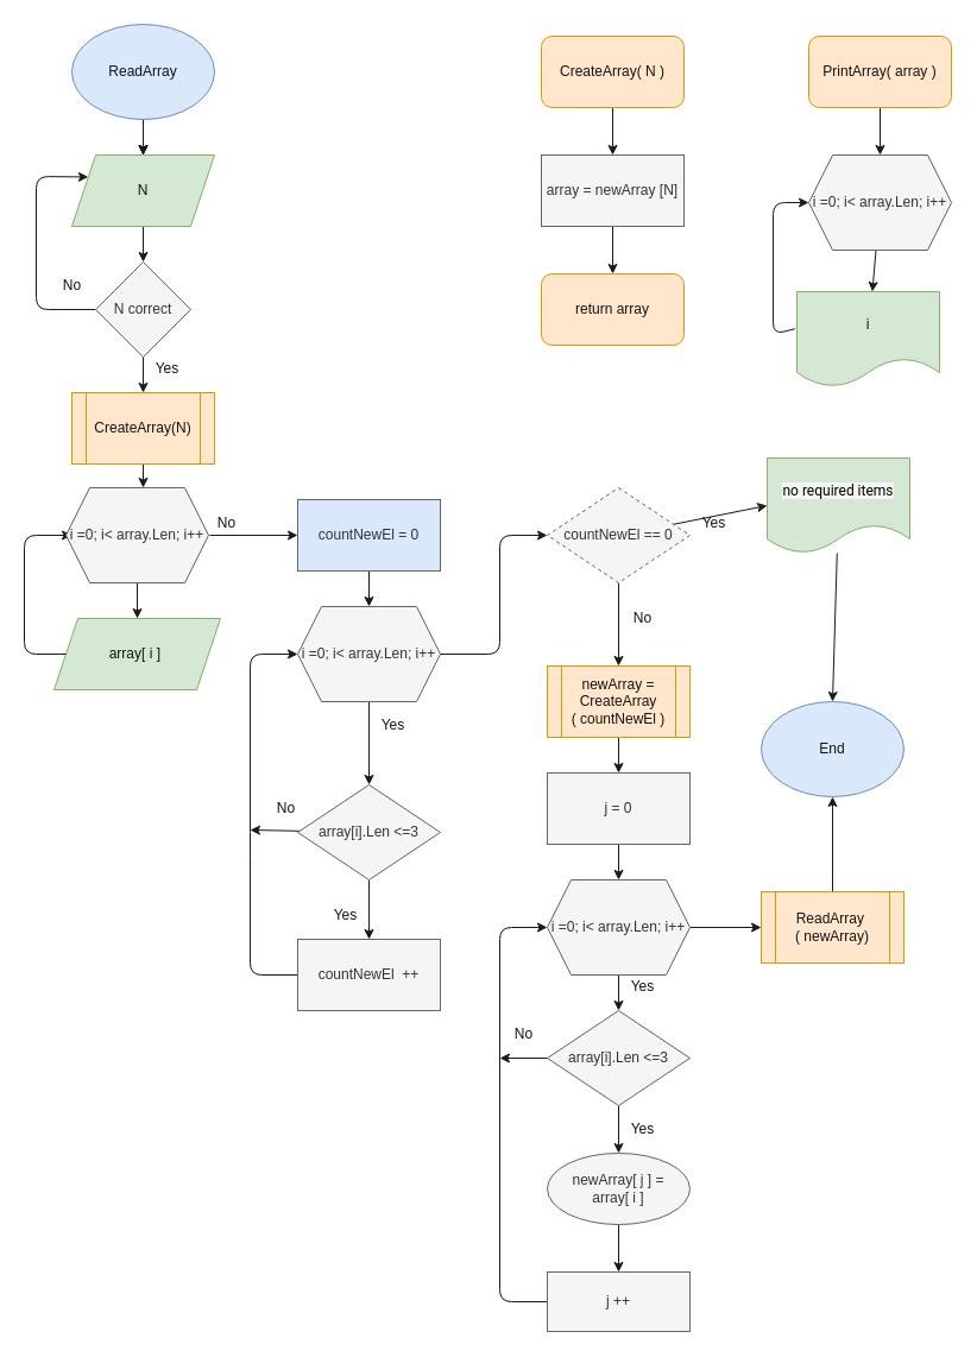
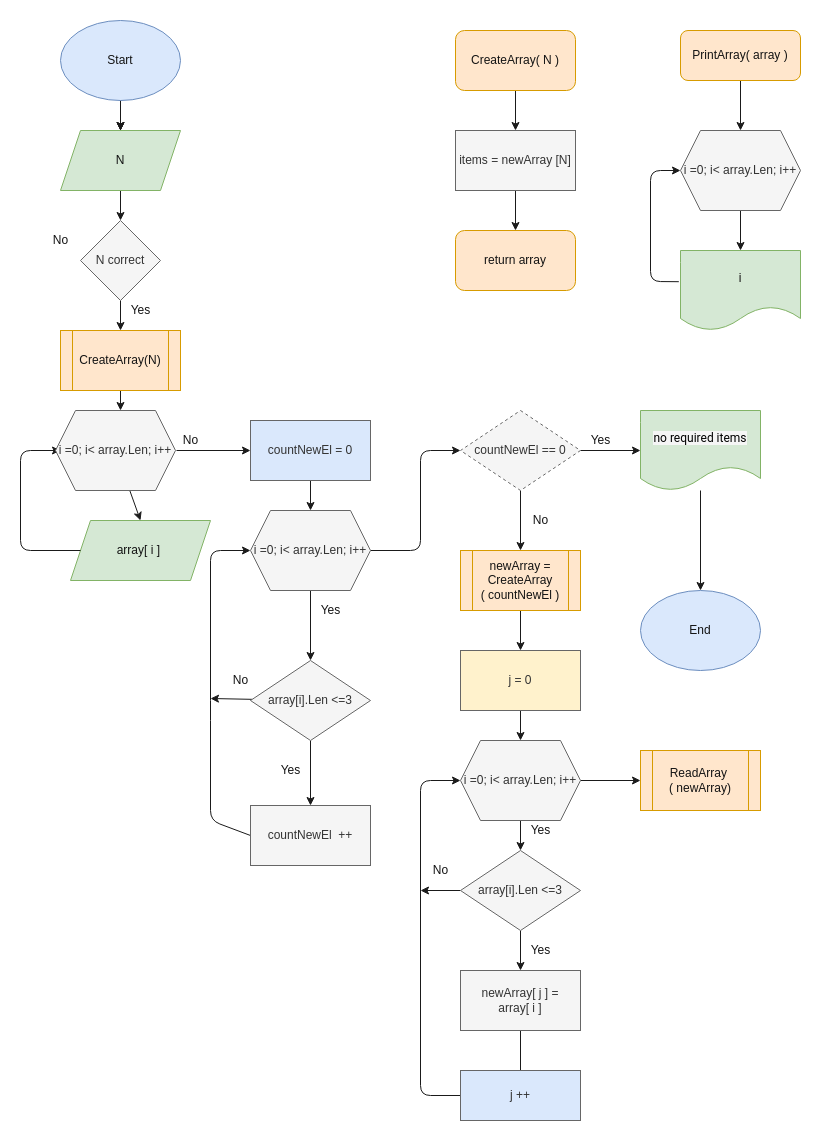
- <mxCell id="5" value="&lt;font color=&quot;#141414&quot;&gt;ReadArray&lt;/font&gt;" style="ellipse;whiteSpace=wrap;html=1;fillColor=#dae8fc;strokeColor=#6c8ebf;" parent="1" vertex="1"><mxGeometry x="60" y="20" width="120" height="80" as="geometry" /></mxCell>
+ <mxCell id="5" value="&lt;font color=&quot;#141414&quot;&gt;Start&lt;/font&gt;" style="ellipse;whiteSpace=wrap;html=1;fillColor=#dae8fc;strokeColor=#6c8ebf;" parent="1" vertex="1"><mxGeometry x="60" y="20" width="120" height="80" as="geometry" /></mxCell>
- <mxCell id="41" value="&lt;font color=&quot;#141414&quot;&gt;PrintArray( array )&lt;/font&gt;" style="rounded=1;whiteSpace=wrap;html=1;fillColor=#ffe6cc;strokeColor=#d79b00;" parent="1" vertex="1"><mxGeometry x="680" y="30" width="120" height="60" as="geometry" /></mxCell>
+ <mxCell id="41" value="&lt;font color=&quot;#141414&quot;&gt;PrintArray( array )&lt;/font&gt;" style="rounded=1;whiteSpace=wrap;html=1;fillColor=#ffe6cc;strokeColor=#d79b00;" parent="1" vertex="1"><mxGeometry x="680" y="30" width="120" height="50" as="geometry" /></mxCell>
- <mxCell id="11" value="array = newArray [N]" style="rounded=0;whiteSpace=wrap;html=1;fontColor=#333333;fillColor=#f5f5f5;strokeColor=#666666;" parent="1" vertex="1"><mxGeometry x="455" y="130" width="120" height="60" as="geometry" /></mxCell>
+ <mxCell id="11" value="items = newArray [N]" style="rounded=0;whiteSpace=wrap;html=1;fontColor=#333333;fillColor=#f5f5f5;strokeColor=#666666;" parent="1" vertex="1"><mxGeometry x="455" y="130" width="120" height="60" as="geometry" /></mxCell>
- <mxCell id="65" style="edgeStyle=none;html=1;exitX=0;exitY=0.5;exitDx=0;exitDy=0;entryX=0;entryY=0.25;entryDx=0;entryDy=0;fontSize=12;fontColor=#141414;strokeColor=#1A1A1A;" edge="1" parent="1" source="67" target="7"><mxGeometry relative="1" as="geometry"><Array as="points"><mxPoint x="30" y="260" /><mxPoint x="30" y="148" /></Array></mxGeometry></mxCell>
- <mxCell id="45" value="&lt;font color=&quot;#141414&quot;&gt;i&lt;/font&gt;" style="shape=document;whiteSpace=wrap;html=1;boundedLbl=1;fillColor=#d5e8d4;strokeColor=#82b366;" parent="1" vertex="1"><mxGeometry x="670" y="245" width="120" height="80" as="geometry" /></mxCell>
+ <mxCell id="45" value="&lt;font color=&quot;#141414&quot;&gt;i&lt;/font&gt;" style="shape=document;whiteSpace=wrap;html=1;boundedLbl=1;fillColor=#d5e8d4;strokeColor=#82b366;" parent="1" vertex="1"><mxGeometry x="680" y="250" width="120" height="80" as="geometry" /></mxCell>
- <mxCell id="63" value="&lt;span style=&quot;color: rgb(0 , 0 , 0) ; font-family: &amp;#34;roboto&amp;#34; , &amp;#34;robotodraft&amp;#34; , &amp;#34;helvetica&amp;#34; , &amp;#34;arial&amp;#34; , sans-serif ; background-color: rgb(245 , 245 , 245)&quot;&gt;&lt;font style=&quot;font-size: 12px&quot;&gt;no required items&lt;/font&gt;&lt;/span&gt;" style="shape=document;whiteSpace=wrap;html=1;boundedLbl=1;fillColor=#d5e8d4;strokeColor=#82b366;" vertex="1" parent="1"><mxGeometry x="645" y="385" width="120" height="80" as="geometry" /></mxCell>
+ <mxCell id="63" value="&lt;span style=&quot;color: rgb(0 , 0 , 0) ; font-family: &amp;#34;roboto&amp;#34; , &amp;#34;robotodraft&amp;#34; , &amp;#34;helvetica&amp;#34; , &amp;#34;arial&amp;#34; , sans-serif ; background-color: rgb(245 , 245 , 245)&quot;&gt;&lt;font style=&quot;font-size: 12px&quot;&gt;no required items&lt;/font&gt;&lt;/span&gt;" style="shape=document;whiteSpace=wrap;html=1;boundedLbl=1;fillColor=#d5e8d4;strokeColor=#82b366;" vertex="1" parent="1"><mxGeometry x="640" y="410" width="120" height="80" as="geometry" /></mxCell>
- <mxCell id="16" value="&lt;font color=&quot;#141414&quot;&gt;array[ i ]&amp;nbsp;&lt;br&gt;&lt;/font&gt;" style="shape=parallelogram;perimeter=parallelogramPerimeter;whiteSpace=wrap;html=1;fixedSize=1;fillColor=#d5e8d4;strokeColor=#82b366;" parent="1" vertex="1"><mxGeometry x="45" y="520" width="140" height="60" as="geometry" /></mxCell>
+ <mxCell id="16" value="&lt;font color=&quot;#141414&quot;&gt;array[ i ]&amp;nbsp;&lt;br&gt;&lt;/font&gt;" style="shape=parallelogram;perimeter=parallelogramPerimeter;whiteSpace=wrap;html=1;fixedSize=1;fillColor=#d5e8d4;strokeColor=#82b366;" parent="1" vertex="1"><mxGeometry x="70" y="520" width="140" height="60" as="geometry" /></mxCell>
- <mxCell id="30" value="&lt;font color=&quot;#141414&quot;&gt;newArray = CreateArray&lt;br&gt;( countNewEl )&lt;/font&gt;" style="shape=process;whiteSpace=wrap;html=1;backgroundOutline=1;fillColor=#ffe6cc;strokeColor=#d79b00;" parent="1" vertex="1"><mxGeometry x="460" y="560" width="120" height="60" as="geometry" /></mxCell>
+ <mxCell id="30" value="&lt;font color=&quot;#141414&quot;&gt;newArray = CreateArray&lt;br&gt;( countNewEl )&lt;/font&gt;" style="shape=process;whiteSpace=wrap;html=1;backgroundOutline=1;fillColor=#ffe6cc;strokeColor=#d79b00;" parent="1" vertex="1"><mxGeometry x="460" y="550" width="120" height="60" as="geometry" /></mxCell>
- <mxCell id="35" value="j = 0" style="whiteSpace=wrap;html=1;fillColor=#f5f5f5;strokeColor=#666666;fontColor=#333333;" parent="1" vertex="1"><mxGeometry x="460" y="650" width="120" height="60" as="geometry" /></mxCell>
+ <mxCell id="35" value="j = 0" style="whiteSpace=wrap;html=1;fillColor=#fff2cc;strokeColor=#666666;fontColor=#333333;" parent="1" vertex="1"><mxGeometry x="460" y="650" width="120" height="60" as="geometry" /></mxCell>
- <mxCell id="46" style="edgeStyle=none;html=1;entryX=0.5;entryY=1;entryDx=0;entryDy=0;fontSize=10;fontColor=#141414;strokeColor=#1A1A1A;" edge="1" parent="1" source="47" target="48"><mxGeometry relative="1" as="geometry" /></mxCell>
- <mxCell id="27" value="&lt;span&gt;countNewEl&amp;nbsp; ++&lt;/span&gt;" style="whiteSpace=wrap;html=1;fillColor=#f5f5f5;strokeColor=#666666;fontColor=#333333;" parent="1" vertex="1"><mxGeometry x="250" y="790" width="120" height="60" as="geometry" /></mxCell>
+ <mxCell id="27" value="&lt;span&gt;countNewEl&amp;nbsp; ++&lt;/span&gt;" style="whiteSpace=wrap;html=1;fillColor=#f5f5f5;strokeColor=#666666;fontColor=#333333;" parent="1" vertex="1"><mxGeometry x="250" y="805" width="120" height="60" as="geometry" /></mxCell>
- <mxCell id="37" value="&lt;span&gt;newArray[ j ] = &lt;br&gt;array[ i ]&lt;/span&gt;" style="ellipse;whiteSpace=wrap;html=1;fillColor=#f5f5f5;strokeColor=#666666;fontColor=#333333;" parent="1" vertex="1"><mxGeometry x="460" y="970" width="120" height="60" as="geometry" /></mxCell>
+ <mxCell id="37" value="&lt;span&gt;newArray[ j ] = &lt;br&gt;array[ i ]&lt;/span&gt;" style="whiteSpace=wrap;html=1;fillColor=#f5f5f5;strokeColor=#666666;fontColor=#333333;" parent="1" vertex="1"><mxGeometry x="460" y="970" width="120" height="60" as="geometry" /></mxCell>
- <mxCell id="36" style="edgeStyle=none;html=1;entryX=0.5;entryY=0;entryDx=0;entryDy=0;fontColor=#141414;strokeColor=#1A1A1A;" parent="1" source="37" target="39" edge="1"><mxGeometry relative="1" as="geometry" /></mxCell>
+ <mxCell id="36" style="edgeStyle=none;html=1;entryX=0.5;entryY=0;entryDx=0;entryDy=0;fontColor=#141414;strokeColor=#1A1A1A;endArrow=none;" parent="1" source="37" target="39" edge="1"><mxGeometry relative="1" as="geometry" /></mxCell>
- <mxCell id="39" value="j ++" style="whiteSpace=wrap;html=1;fillColor=#f5f5f5;strokeColor=#666666;fontColor=#333333;" parent="1" vertex="1"><mxGeometry x="460" y="1070" width="120" height="50" as="geometry" /></mxCell>
+ <mxCell id="39" value="j ++" style="whiteSpace=wrap;html=1;fillColor=#dae8fc;strokeColor=#666666;fontColor=#333333;" parent="1" vertex="1"><mxGeometry x="460" y="1070" width="120" height="50" as="geometry" /></mxCell>
